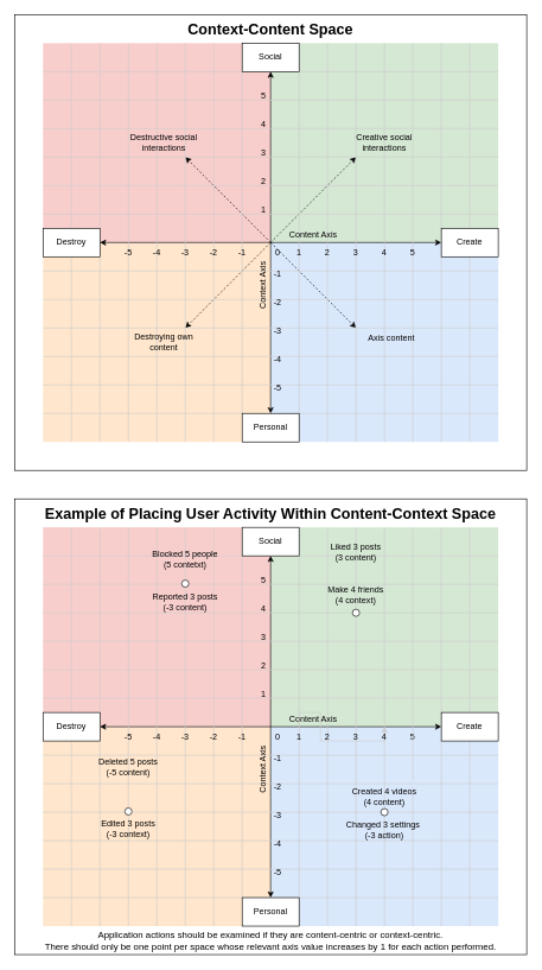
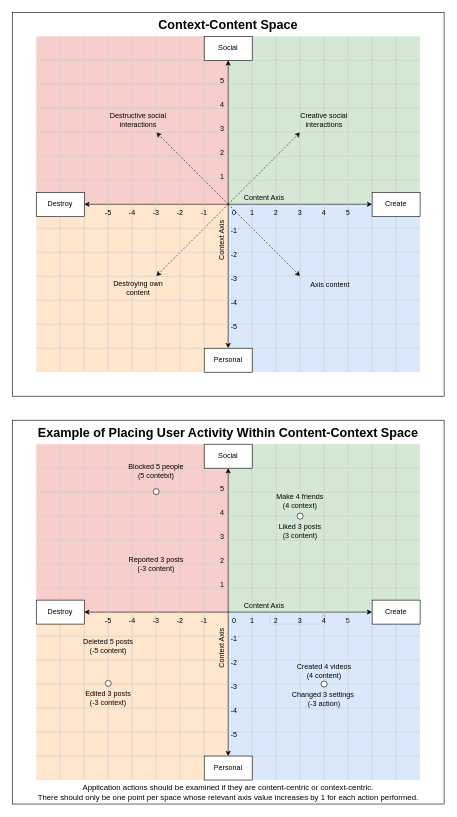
- <mxCell id="139" value="Liked 3 posts&lt;br&gt;(3&amp;nbsp;content)" style="text;html=1;strokeColor=none;fillColor=none;align=center;verticalAlign=middle;whiteSpace=wrap;rounded=0;" vertex="1" parent="1"><mxGeometry x="440" y="760" width="120" height="30" as="geometry" /></mxCell>
+ <mxCell id="139" value="Liked 3 posts&lt;br&gt;(3&amp;nbsp;content)" style="text;html=1;strokeColor=none;fillColor=none;align=center;verticalAlign=middle;whiteSpace=wrap;rounded=0;" vertex="1" parent="1"><mxGeometry x="440" y="870" width="120" height="30" as="geometry" /></mxCell>
- <mxCell id="137" value="Reported 3 posts&lt;br&gt;(-3 content)" style="text;html=1;strokeColor=none;fillColor=none;align=center;verticalAlign=middle;whiteSpace=wrap;rounded=0;" vertex="1" parent="1"><mxGeometry x="205" y="830" width="110" height="30" as="geometry" /></mxCell>
+ <mxCell id="137" value="Reported 3 posts&lt;br&gt;(-3 content)" style="text;html=1;strokeColor=none;fillColor=none;align=center;verticalAlign=middle;whiteSpace=wrap;rounded=0;" vertex="1" parent="1"><mxGeometry x="205" y="925" width="110" height="30" as="geometry" /></mxCell>
